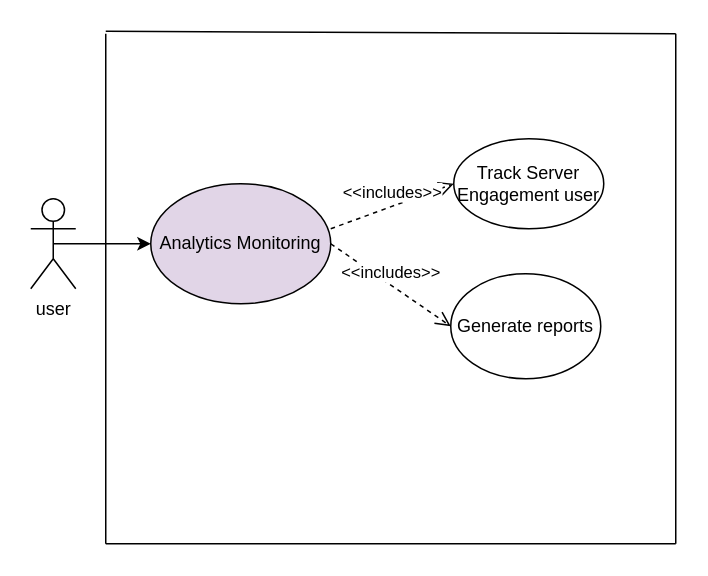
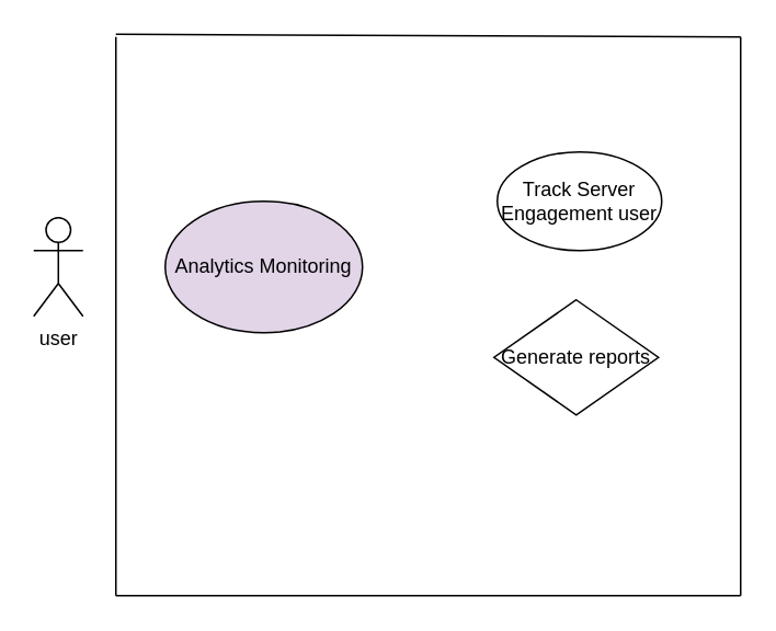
- <mxCell id="5" value="&amp;lt;&amp;lt;includes&amp;gt;&amp;gt;" style="html=1;verticalAlign=bottom;endArrow=open;dashed=1;endSize=8;curved=0;rounded=0;entryX=0;entryY=0.5;entryDx=0;entryDy=0;exitX=1;exitY=0.375;exitDx=0;exitDy=0;exitPerimeter=0;" parent="1" source="7" target="3" edge="1"><mxGeometry relative="1" as="geometry"><mxPoint x="-80" y="112" as="sourcePoint" /><mxPoint x="90" y="252" as="targetPoint" /></mxGeometry></mxCell>
- <mxCell id="8" value="" style="endArrow=classic;html=1;rounded=0;exitX=0.5;exitY=0.5;exitDx=0;exitDy=0;exitPerimeter=0;entryX=0;entryY=0.5;entryDx=0;entryDy=0;" parent="1" source="2" target="7" edge="1"><mxGeometry width="50" height="50" relative="1" as="geometry"><mxPoint x="110" y="282" as="sourcePoint" /><mxPoint x="160" y="232" as="targetPoint" /></mxGeometry></mxCell>
- <mxCell id="6" value="&amp;lt;&amp;lt;includes&amp;gt;&amp;gt;" style="html=1;verticalAlign=bottom;endArrow=open;dashed=1;endSize=8;curved=0;rounded=0;entryX=0;entryY=0.5;entryDx=0;entryDy=0;exitX=1;exitY=0.5;exitDx=0;exitDy=0;" parent="1" source="7" target="4" edge="1"><mxGeometry relative="1" as="geometry"><mxPoint x="170" y="262" as="sourcePoint" /><mxPoint x="90" y="262" as="targetPoint" /></mxGeometry></mxCell>
- <mxCell id="4" value="Generate reports" style="ellipse;whiteSpace=wrap;html=1;" parent="1" vertex="1"><mxGeometry x="300" y="182" width="100" height="70" as="geometry" /></mxCell>
+ <mxCell id="4" value="Generate reports" style="rhombus;whiteSpace=wrap;html=1;" parent="1" vertex="1"><mxGeometry x="300" y="182" width="100" height="70" as="geometry" /></mxCell>
